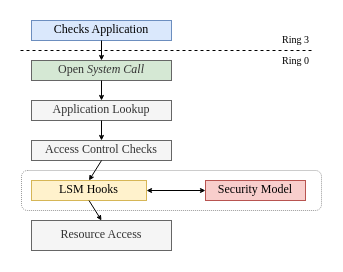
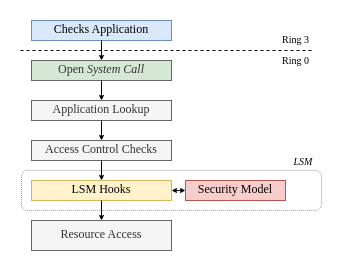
+ <mxCell id="19" value="LSM" style="text;html=1;strokeColor=none;fillColor=none;align=center;verticalAlign=middle;whiteSpace=wrap;rounded=0;dashed=1;dashPattern=1 1;fontFamily=Linux Libertine O;fontSize=10;fontStyle=2" parent="1" vertex="1"><mxGeometry x="285" y="152" width="36" height="18" as="geometry" /></mxCell>
- <mxCell id="7" value="LSM Hooks" style="rounded=0;whiteSpace=wrap;html=1;fillColor=#fff2cc;strokeColor=#d6b656;fontFamily=Linux Libertine O;spacingBottom=2;" parent="1" vertex="1"><mxGeometry x="31" y="180" width="115" height="20" as="geometry" /></mxCell>
+ <mxCell id="7" value="LSM Hooks" style="rounded=0;whiteSpace=wrap;html=1;fillColor=#fff2cc;strokeColor=#d6b656;fontFamily=Linux Libertine O;spacingBottom=2;" parent="1" vertex="1"><mxGeometry x="31" y="180" width="140" height="20" as="geometry" /></mxCell>
- <mxCell id="14" value="Security Model" style="rounded=0;whiteSpace=wrap;html=1;fillColor=#f8cecc;strokeColor=#b85450;fontFamily=Linux Libertine O;spacingBottom=2;" parent="1" vertex="1"><mxGeometry x="205" y="180" width="100" height="20" as="geometry" /></mxCell>
+ <mxCell id="14" value="Security Model" style="rounded=0;whiteSpace=wrap;html=1;fillColor=#f8cecc;strokeColor=#b85450;fontFamily=Linux Libertine O;spacingBottom=2;" parent="1" vertex="1"><mxGeometry x="185" y="180" width="100" height="20" as="geometry" /></mxCell>
